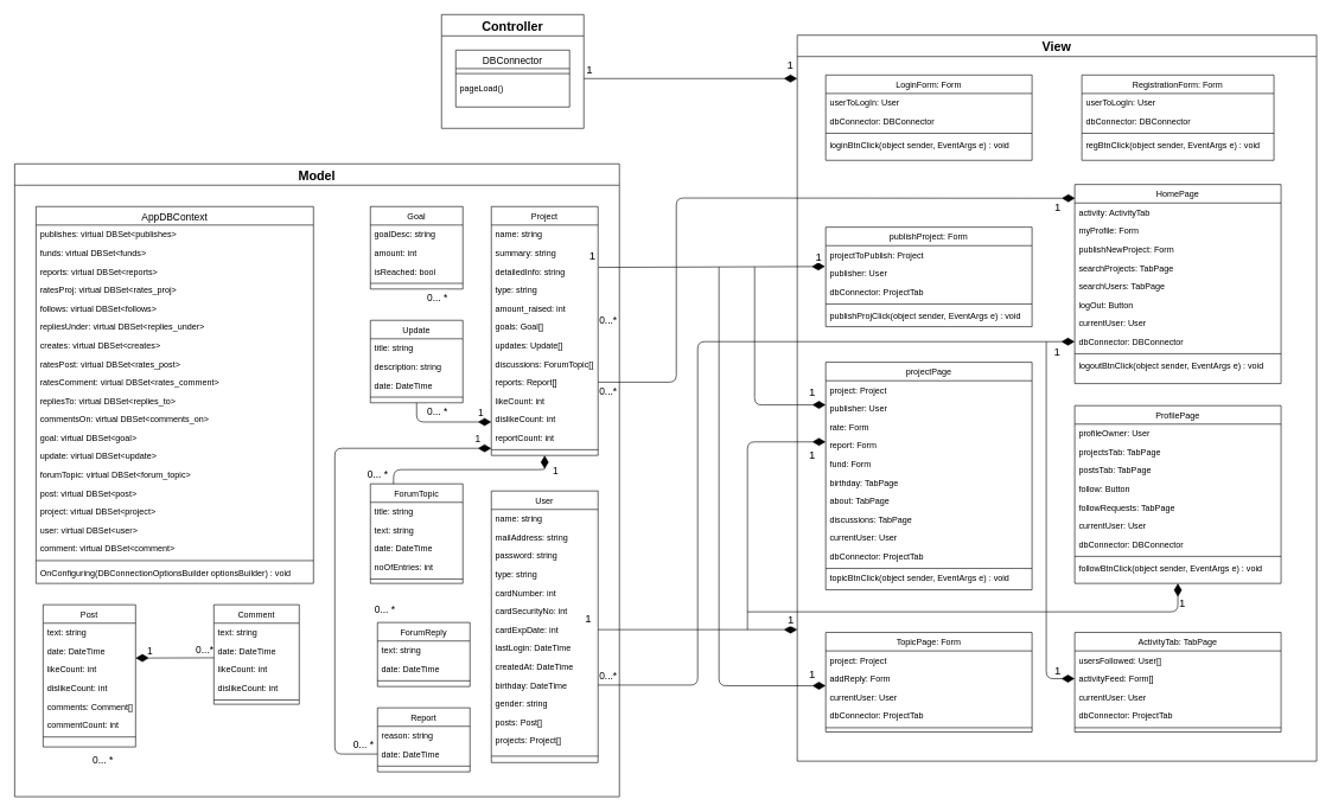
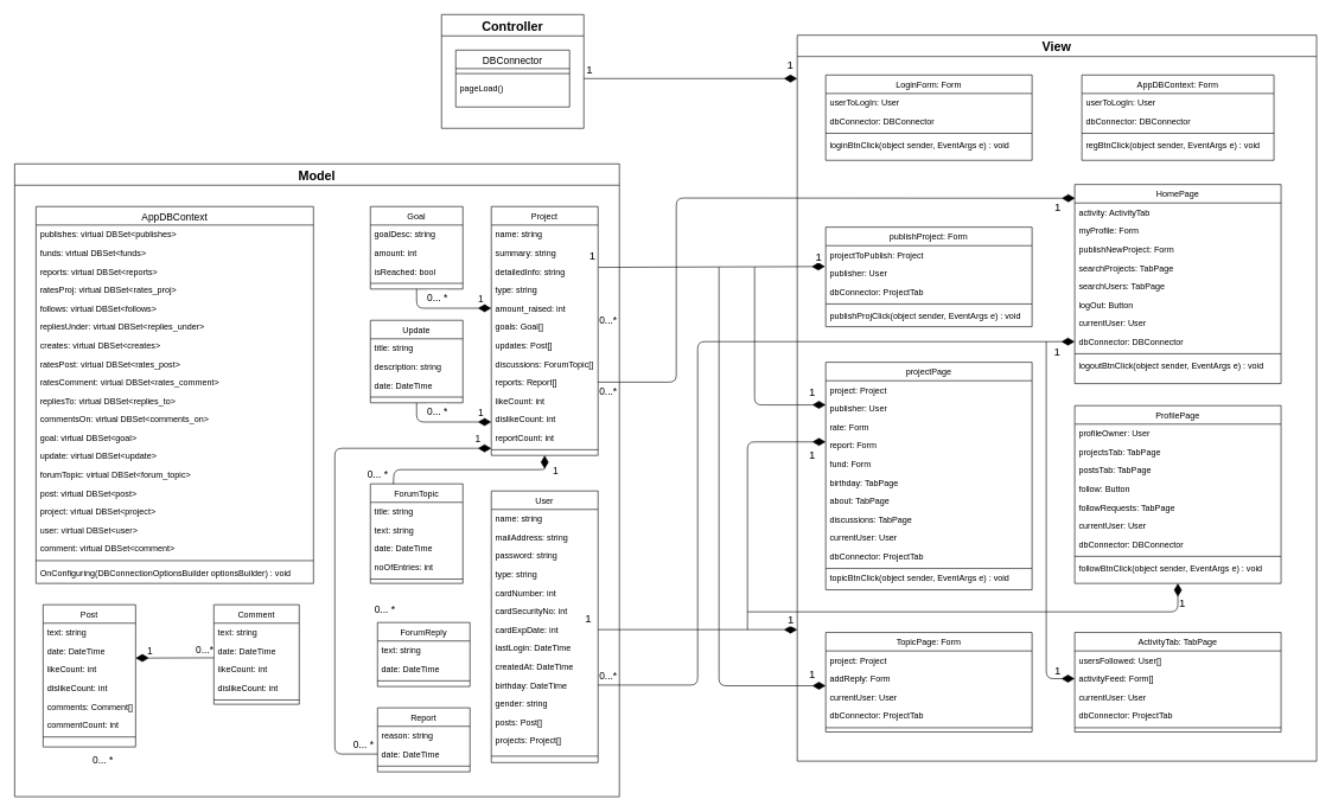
- <mxCell id="33" value="RegistrationForm: Form" style="swimlane;fontStyle=0;align=center;verticalAlign=top;childLayout=stackLayout;horizontal=1;startSize=26;horizontalStack=0;resizeParent=1;resizeLast=0;collapsible=1;marginBottom=0;rounded=0;shadow=0;strokeWidth=1;" vertex="1" parent="27"><mxGeometry x="400" y="56" width="270" height="120" as="geometry"><mxRectangle x="230" y="140" width="160" height="26" as="alternateBounds" /></mxGeometry></mxCell>
+ <mxCell id="33" value="AppDBContext: Form" style="swimlane;fontStyle=0;align=center;verticalAlign=top;childLayout=stackLayout;horizontal=1;startSize=26;horizontalStack=0;resizeParent=1;resizeLast=0;collapsible=1;marginBottom=0;rounded=0;shadow=0;strokeWidth=1;" vertex="1" parent="27"><mxGeometry x="400" y="56" width="270" height="120" as="geometry"><mxRectangle x="230" y="140" width="160" height="26" as="alternateBounds" /></mxGeometry></mxCell>
+ <mxCell id="140" value="" style="endArrow=diamondThin;html=1;startArrow=none;startFill=0;endFill=1;endSize=16;entryX=0;entryY=0.5;entryDx=0;entryDy=0;exitX=0.5;exitY=1;exitDx=0;exitDy=0;" edge="1" parent="68" source="69" target="108"><mxGeometry width="50" height="50" relative="1" as="geometry"><mxPoint x="600" y="190" as="sourcePoint" /><mxPoint x="785" y="20.0" as="targetPoint" /><Array as="points"><mxPoint x="565" y="203" /></Array></mxGeometry></mxCell>
+ <mxCell id="141" value="&lt;font style=&quot;font-size: 14px&quot;&gt;1&lt;/font&gt;" style="edgeLabel;html=1;align=center;verticalAlign=middle;resizable=0;points=[];fontSize=16;" vertex="1" connectable="0" parent="140"><mxGeometry x="0.258" y="3" relative="1" as="geometry"><mxPoint x="33" y="-12" as="offset" /></mxGeometry></mxCell>
- <mxCell id="110" value="updates: Update[]" style="text;align=left;verticalAlign=top;spacingLeft=4;spacingRight=4;overflow=hidden;rotatable=0;points=[[0,0.5],[1,0.5]];portConstraint=eastwest;" vertex="1" parent="103"><mxGeometry y="182" width="150" height="26" as="geometry" /></mxCell>
+ <mxCell id="110" value="updates: Post[]" style="text;align=left;verticalAlign=top;spacingLeft=4;spacingRight=4;overflow=hidden;rotatable=0;points=[[0,0.5],[1,0.5]];portConstraint=eastwest;" vertex="1" parent="103"><mxGeometry y="182" width="150" height="26" as="geometry" /></mxCell>
